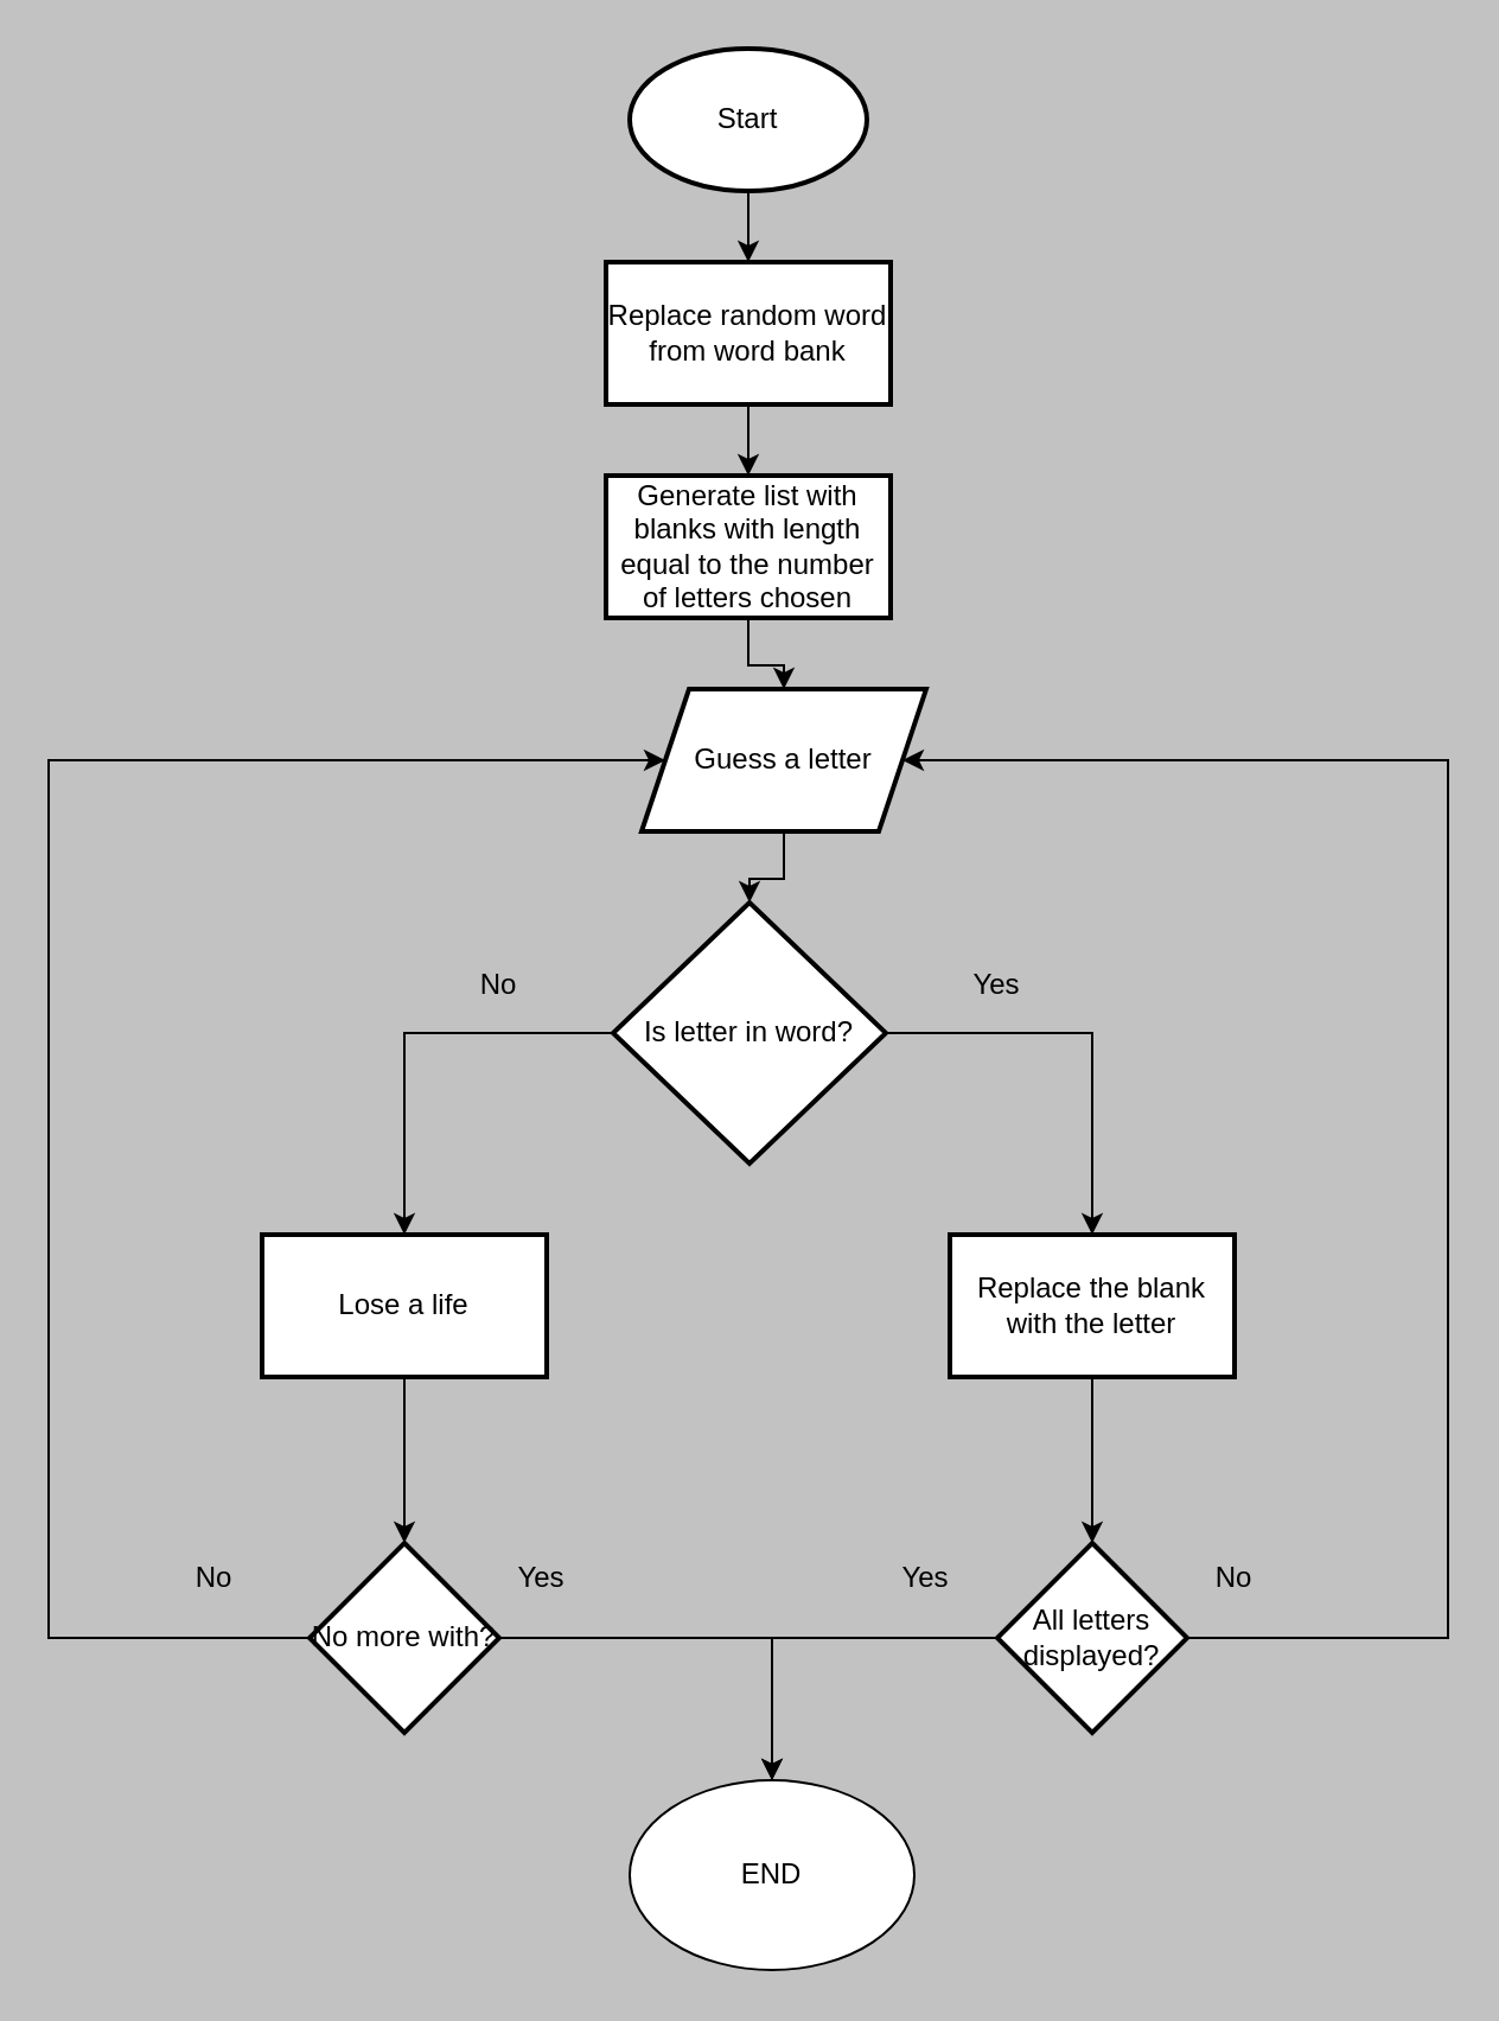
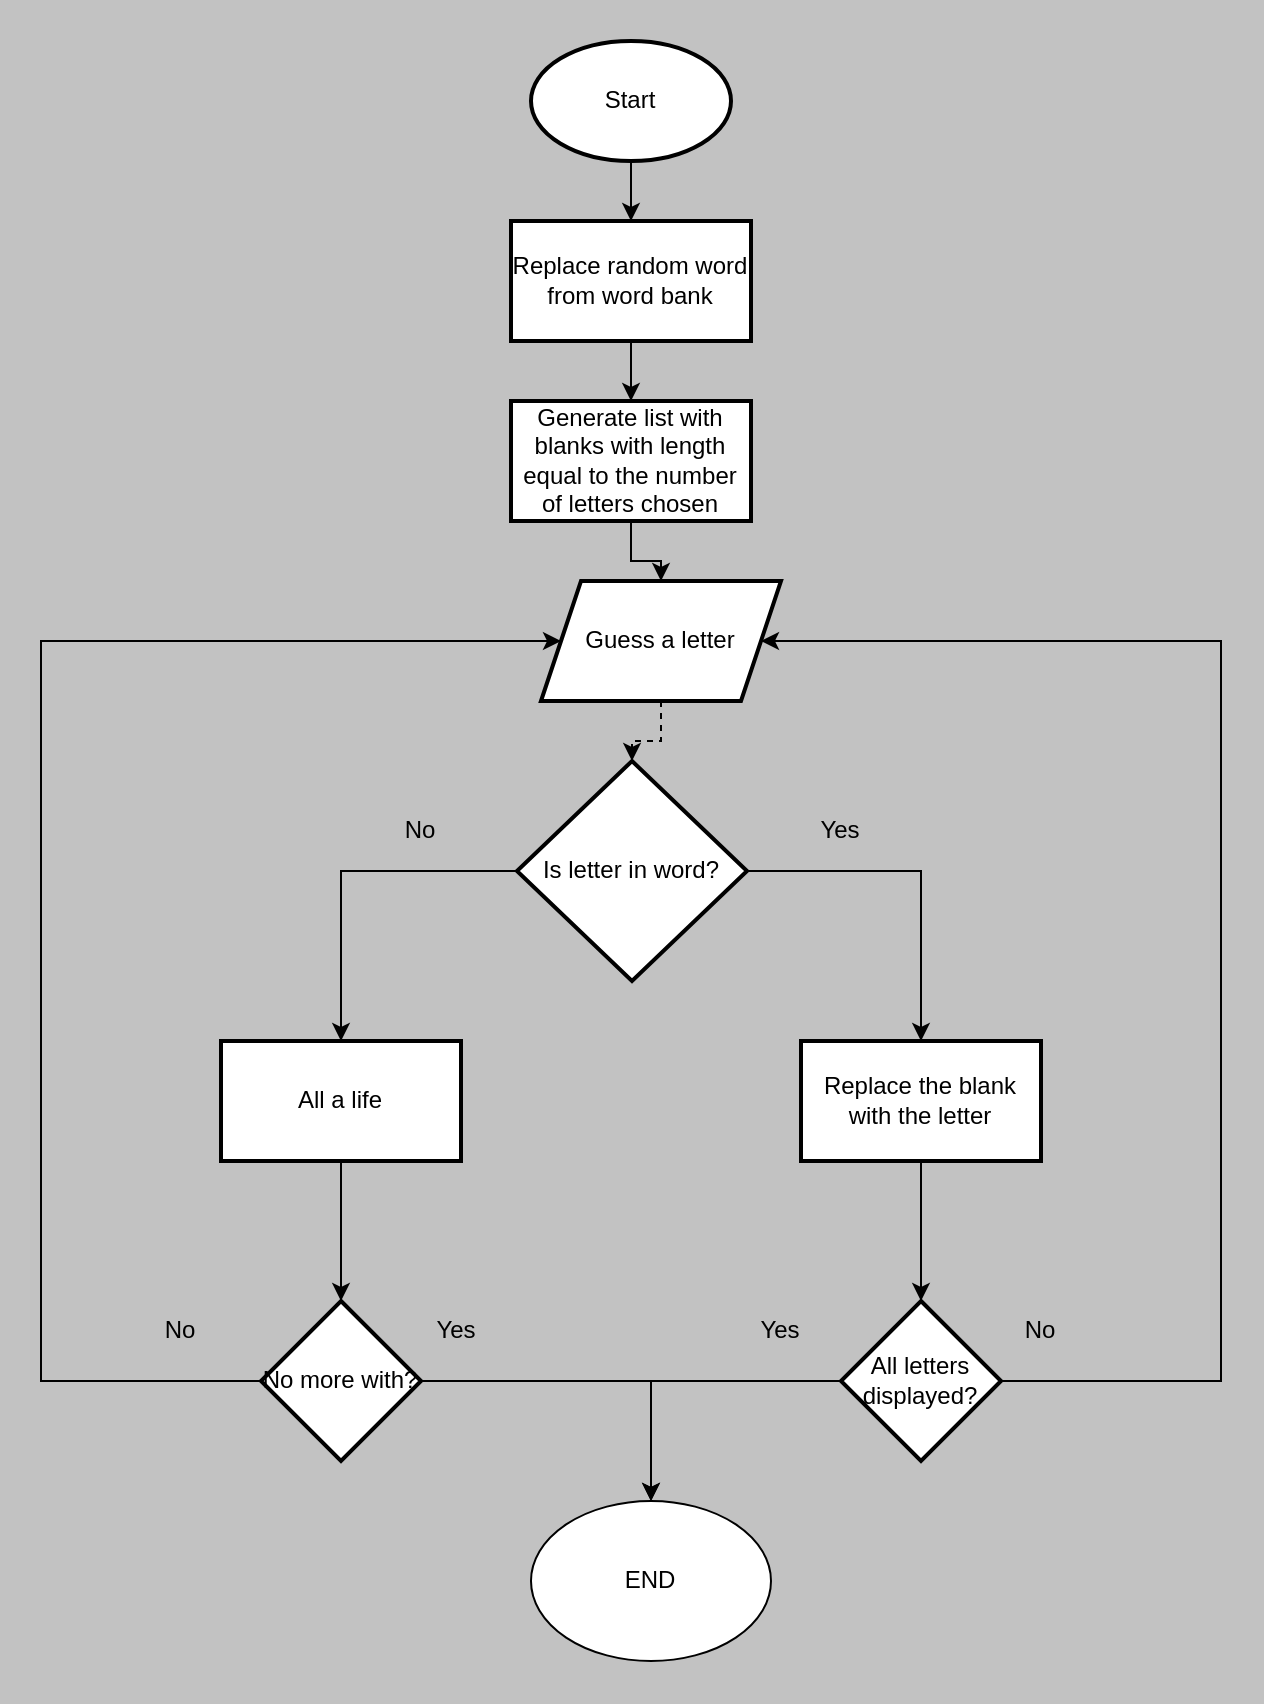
- <mxCell id="8" value="" style="edgeStyle=orthogonalEdgeStyle;rounded=0;orthogonalLoop=1;jettySize=auto;html=1;" edge="1" parent="1" source="9" target="12"><mxGeometry relative="1" as="geometry" /></mxCell>
+ <mxCell id="8" value="" style="edgeStyle=orthogonalEdgeStyle;rounded=0;orthogonalLoop=1;jettySize=auto;html=1;dashed=1;" edge="1" parent="1" source="9" target="12"><mxGeometry relative="1" as="geometry" /></mxCell>
- <mxCell id="18" value="Lose a life" style="whiteSpace=wrap;html=1;strokeWidth=2;" vertex="1" parent="1"><mxGeometry x="110" y="520" width="120" height="60" as="geometry" /></mxCell>
+ <mxCell id="18" value="All a life" style="whiteSpace=wrap;html=1;strokeWidth=2;" vertex="1" parent="1"><mxGeometry x="110" y="520" width="120" height="60" as="geometry" /></mxCell>
